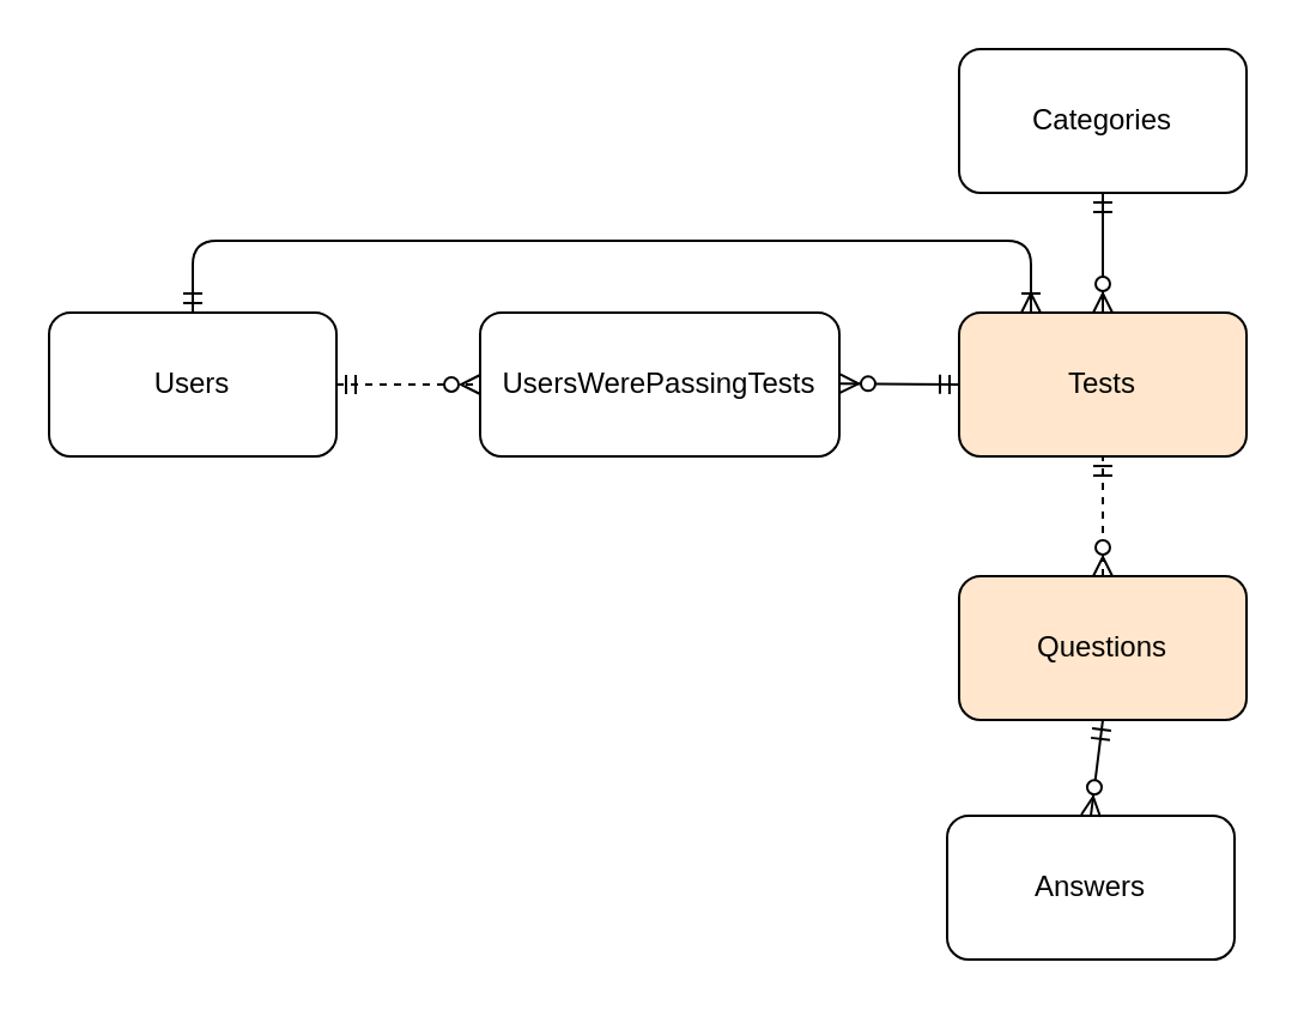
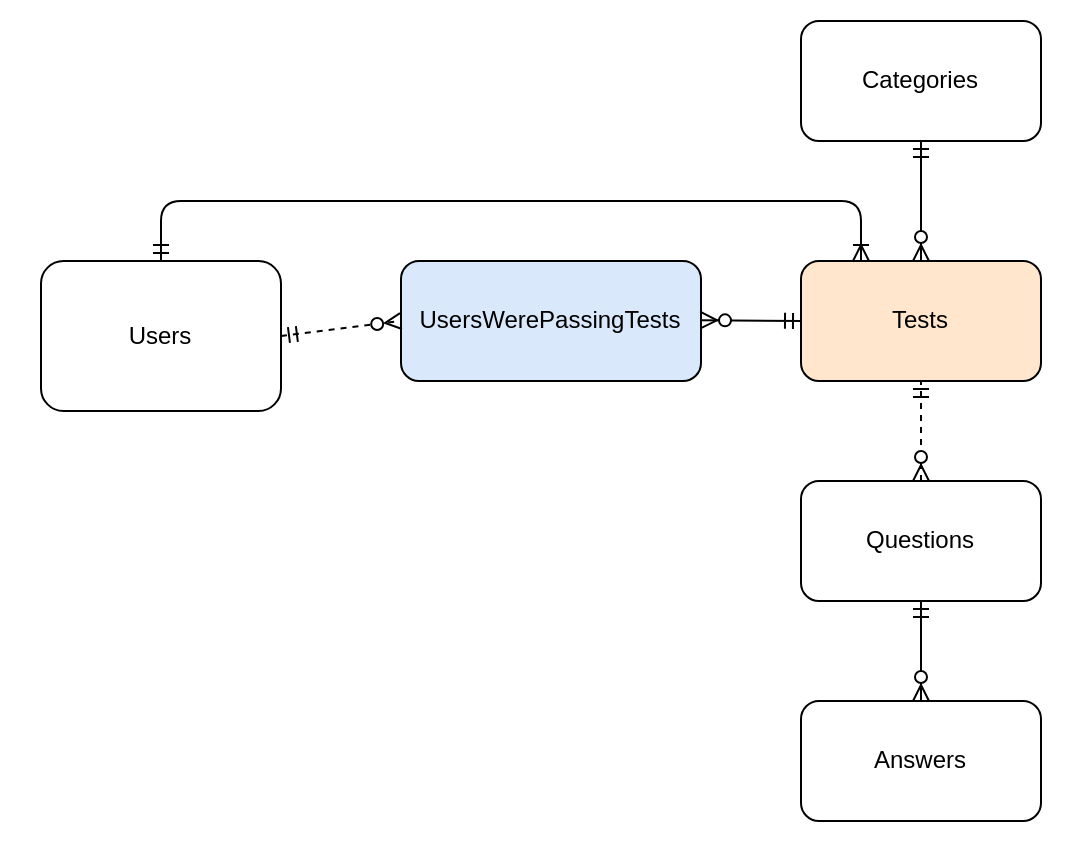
- <mxCell id="11" value="Categories" style="rounded=1;whiteSpace=wrap;html=1;" vertex="1" parent="1"><mxGeometry x="400" y="20" width="120" height="60" as="geometry" /></mxCell>
+ <mxCell id="11" value="Categories" style="rounded=1;whiteSpace=wrap;html=1;" vertex="1" parent="1"><mxGeometry x="400" y="10" width="120" height="60" as="geometry" /></mxCell>
- <mxCell id="2" value="Users" style="rounded=1;whiteSpace=wrap;html=1;" vertex="1" parent="1"><mxGeometry x="20" y="130" width="120" height="60" as="geometry" /></mxCell>
+ <mxCell id="2" value="Users" style="rounded=1;whiteSpace=wrap;html=1;" vertex="1" parent="1"><mxGeometry x="20" y="130" width="120" height="75" as="geometry" /></mxCell>
- <mxCell id="3" value="UsersWerePassingTests" style="rounded=1;whiteSpace=wrap;html=1;" vertex="1" parent="1"><mxGeometry x="200" y="130" width="150" height="60" as="geometry" /></mxCell>
+ <mxCell id="3" value="UsersWerePassingTests" style="rounded=1;whiteSpace=wrap;html=1;fillColor=#dae8fc;" vertex="1" parent="1"><mxGeometry x="200" y="130" width="150" height="60" as="geometry" /></mxCell>
- <mxCell id="7" value="Questions" style="rounded=1;whiteSpace=wrap;html=1;fillColor=#ffe6cc;" vertex="1" parent="1"><mxGeometry x="400" y="240" width="120" height="60" as="geometry" /></mxCell>
+ <mxCell id="7" value="Questions" style="rounded=1;whiteSpace=wrap;html=1;" vertex="1" parent="1"><mxGeometry x="400" y="240" width="120" height="60" as="geometry" /></mxCell>
- <mxCell id="9" value="Answers" style="rounded=1;whiteSpace=wrap;html=1;" vertex="1" parent="1"><mxGeometry x="395" y="340" width="120" height="60" as="geometry" /></mxCell>
+ <mxCell id="9" value="Answers" style="rounded=1;whiteSpace=wrap;html=1;" vertex="1" parent="1"><mxGeometry x="400" y="350" width="120" height="60" as="geometry" /></mxCell>
